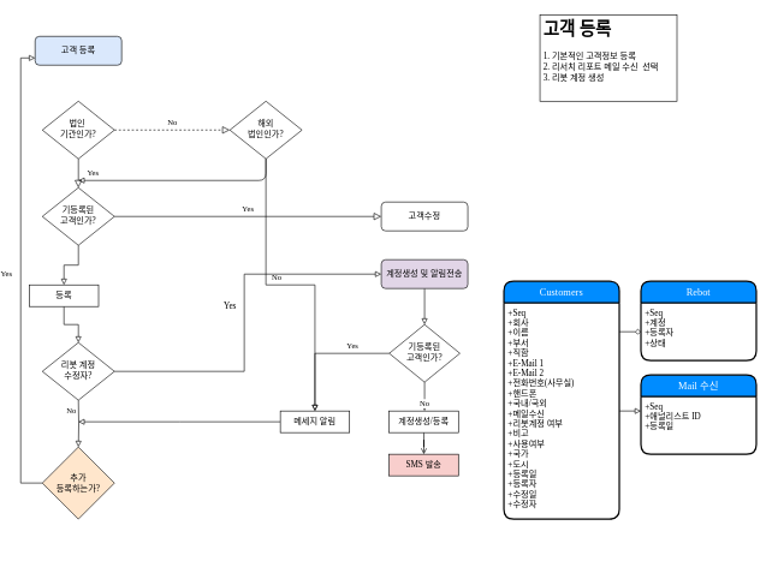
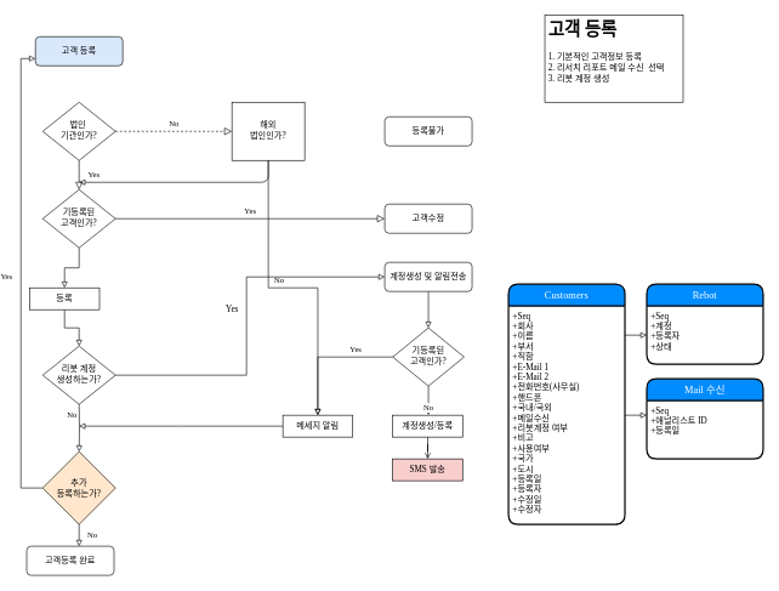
- <mxCell id="11" value="해외&lt;br&gt;법인인가?" style="rhombus;whiteSpace=wrap;html=1;shadow=0;fontFamily=KB금융 본문체;fontSize=12;align=center;strokeWidth=1;spacing=6;spacingTop=-4;" parent="1" vertex="1"><mxGeometry x="310" y="140" width="100" height="80" as="geometry" /></mxCell>
+ <mxCell id="11" value="해외&lt;br&gt;법인인가?" style="whiteSpace=wrap;html=1;shadow=0;fontFamily=KB금융 본문체;fontSize=12;align=center;strokeWidth=1;spacing=6;spacingTop=-4;rounded=0;" parent="1" vertex="1"><mxGeometry x="310" y="140" width="100" height="80" as="geometry" /></mxCell>
+ <mxCell id="5" value="등록불가" style="rounded=1;whiteSpace=wrap;html=1;fontSize=12;glass=0;strokeWidth=1;shadow=0;fontFamily=KB금융 본문체;" parent="1" vertex="1"><mxGeometry x="520" y="160" width="120" height="40" as="geometry" /></mxCell>
- <mxCell id="18" value="계정생성 및 알림전송" style="rounded=1;whiteSpace=wrap;html=1;fontSize=12;glass=0;strokeWidth=1;shadow=0;fontFamily=KB금융 본문체;fillColor=#e1d5e7;" parent="1" vertex="1"><mxGeometry x="520" y="360" width="120" height="40" as="geometry" /></mxCell>
+ <mxCell id="18" value="계정생성 및 알림전송" style="rounded=1;whiteSpace=wrap;html=1;fontSize=12;glass=0;strokeWidth=1;shadow=0;fontFamily=KB금융 본문체;" parent="1" vertex="1"><mxGeometry x="520" y="360" width="120" height="40" as="geometry" /></mxCell>
- <mxCell id="35" value="" style="edgeStyle=orthogonalEdgeStyle;rounded=0;orthogonalLoop=1;jettySize=auto;html=1;endArrow=diamond;endFill=0;fontFamily=KB금융 본문체;" parent="1" source="38" target="42" edge="1"><mxGeometry relative="1" as="geometry"><Array as="points"><mxPoint x="870" y="460" /><mxPoint x="870" y="460" /></Array></mxGeometry></mxCell>
+ <mxCell id="35" value="" style="edgeStyle=orthogonalEdgeStyle;rounded=0;orthogonalLoop=1;jettySize=auto;html=1;endArrow=block;endFill=0;fontFamily=KB금융 본문체;" parent="1" source="38" target="42" edge="1"><mxGeometry relative="1" as="geometry"><Array as="points"><mxPoint x="870" y="460" /><mxPoint x="870" y="460" /></Array></mxGeometry></mxCell>
- <mxCell id="26" value="리봇 계정&lt;br&gt;수정자?" style="rhombus;whiteSpace=wrap;html=1;shadow=0;fontFamily=KB금융 본문체;fontSize=12;align=center;strokeWidth=1;spacing=6;spacingTop=-4;" parent="1" vertex="1"><mxGeometry x="50" y="475" width="100" height="80" as="geometry" /></mxCell>
+ <mxCell id="26" value="리봇 계정&lt;br&gt;생성하는가?" style="rhombus;whiteSpace=wrap;html=1;shadow=0;fontFamily=KB금융 본문체;fontSize=12;align=center;strokeWidth=1;spacing=6;spacingTop=-4;" parent="1" vertex="1"><mxGeometry x="50" y="475" width="100" height="80" as="geometry" /></mxCell>
+ <mxCell id="20" value="No" style="edgeStyle=orthogonalEdgeStyle;rounded=0;orthogonalLoop=1;jettySize=auto;html=1;endArrow=block;endFill=0;exitX=0.5;exitY=1;exitDx=0;exitDy=0;fontFamily=KB금융 본문체;" parent="1" source="22" target="9" edge="1"><mxGeometry y="18" relative="1" as="geometry"><Array as="points"><mxPoint x="100" y="750" /><mxPoint x="100" y="750" /></Array><mxPoint as="offset" /></mxGeometry></mxCell>
+ <mxCell id="9" value="고객등록 완료" style="rounded=1;whiteSpace=wrap;html=1;fontSize=12;glass=0;strokeWidth=1;shadow=0;fontFamily=KB금융 본문체;" parent="1" vertex="1"><mxGeometry x="28" y="750" width="120" height="40" as="geometry" /></mxCell>
